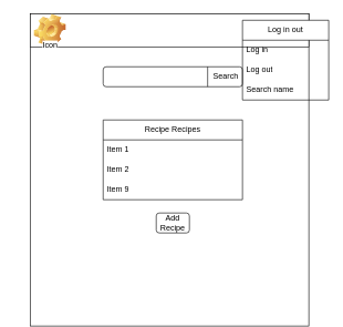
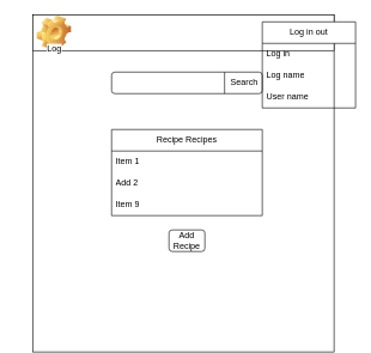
- <mxCell id="17" value="Icon" style="icon;html=1;image=img/clipart/Gear_128x128.png;arcSize=0;" parent="1" vertex="1"><mxGeometry x="65" y="40" width="20" height="10" as="geometry" /></mxCell>
+ <mxCell id="17" value="Log" style="icon;html=1;image=img/clipart/Gear_128x128.png;arcSize=0;" parent="1" vertex="1"><mxGeometry x="65" y="40" width="20" height="10" as="geometry" /></mxCell>
- <mxCell id="15" value="Log out" style="text;strokeColor=none;fillColor=none;align=left;verticalAlign=middle;spacingLeft=4;spacingRight=4;overflow=hidden;points=[[0,0.5],[1,0.5]];portConstraint=eastwest;rotatable=0;whiteSpace=wrap;html=1;" parent="13" vertex="1"><mxGeometry y="60" width="130" height="30" as="geometry" /></mxCell>
+ <mxCell id="15" value="Log name" style="text;strokeColor=none;fillColor=none;align=left;verticalAlign=middle;spacingLeft=4;spacingRight=4;overflow=hidden;points=[[0,0.5],[1,0.5]];portConstraint=eastwest;rotatable=0;whiteSpace=wrap;html=1;" parent="13" vertex="1"><mxGeometry y="60" width="130" height="30" as="geometry" /></mxCell>
- <mxCell id="16" value="Search name" style="text;strokeColor=none;fillColor=none;align=left;verticalAlign=middle;spacingLeft=4;spacingRight=4;overflow=hidden;points=[[0,0.5],[1,0.5]];portConstraint=eastwest;rotatable=0;whiteSpace=wrap;html=1;" parent="13" vertex="1"><mxGeometry y="90" width="130" height="30" as="geometry" /></mxCell>
+ <mxCell id="16" value="User name" style="text;strokeColor=none;fillColor=none;align=left;verticalAlign=middle;spacingLeft=4;spacingRight=4;overflow=hidden;points=[[0,0.5],[1,0.5]];portConstraint=eastwest;rotatable=0;whiteSpace=wrap;html=1;" parent="13" vertex="1"><mxGeometry y="90" width="130" height="30" as="geometry" /></mxCell>
- <mxCell id="9" value="Item 2" style="text;strokeColor=none;fillColor=none;align=left;verticalAlign=middle;spacingLeft=4;spacingRight=4;overflow=hidden;points=[[0,0.5],[1,0.5]];portConstraint=eastwest;rotatable=0;whiteSpace=wrap;html=1;" parent="7" vertex="1"><mxGeometry y="60" width="210" height="30" as="geometry" /></mxCell>
+ <mxCell id="9" value="Add 2" style="text;strokeColor=none;fillColor=none;align=left;verticalAlign=middle;spacingLeft=4;spacingRight=4;overflow=hidden;points=[[0,0.5],[1,0.5]];portConstraint=eastwest;rotatable=0;whiteSpace=wrap;html=1;" parent="7" vertex="1"><mxGeometry y="60" width="210" height="30" as="geometry" /></mxCell>
